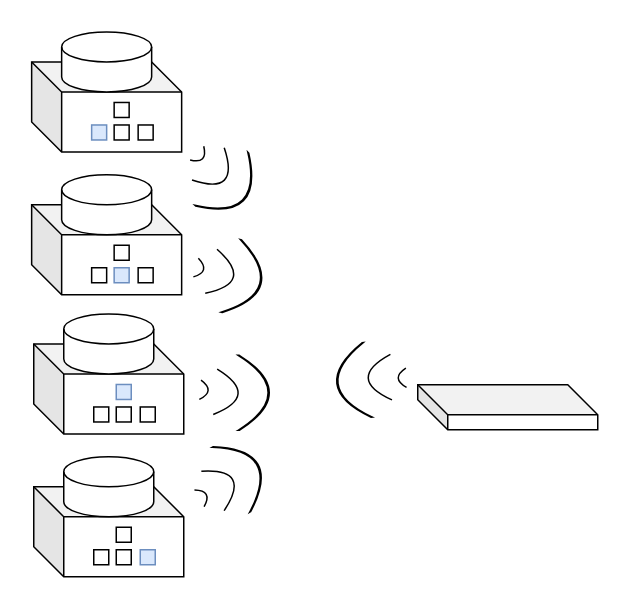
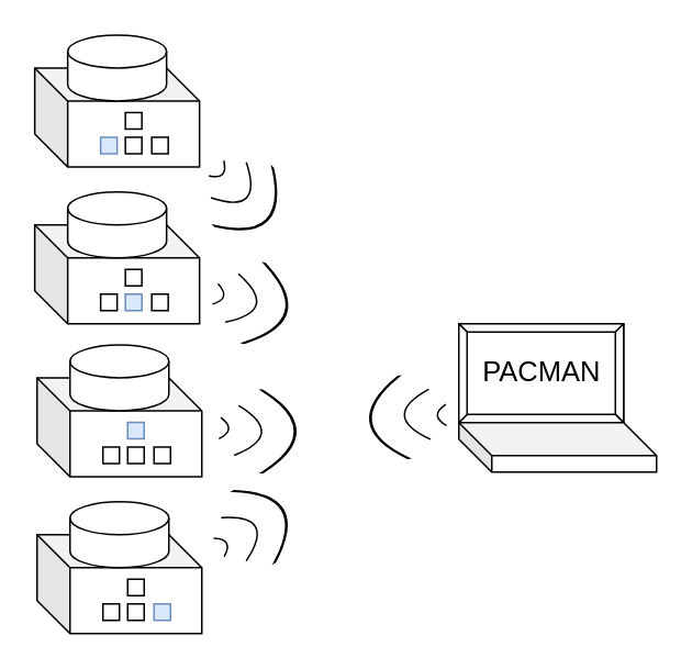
+ <mxCell id="11" value="&lt;font style=&quot;font-size: 17px&quot;&gt;PACMAN&lt;/font&gt;" style="labelPosition=center;verticalLabelPosition=middle;align=center;html=1;shape=mxgraph.basic.button;dx=5;" vertex="1" parent="1"><mxGeometry x="278" y="196" width="100" height="60" as="geometry" /></mxCell>
